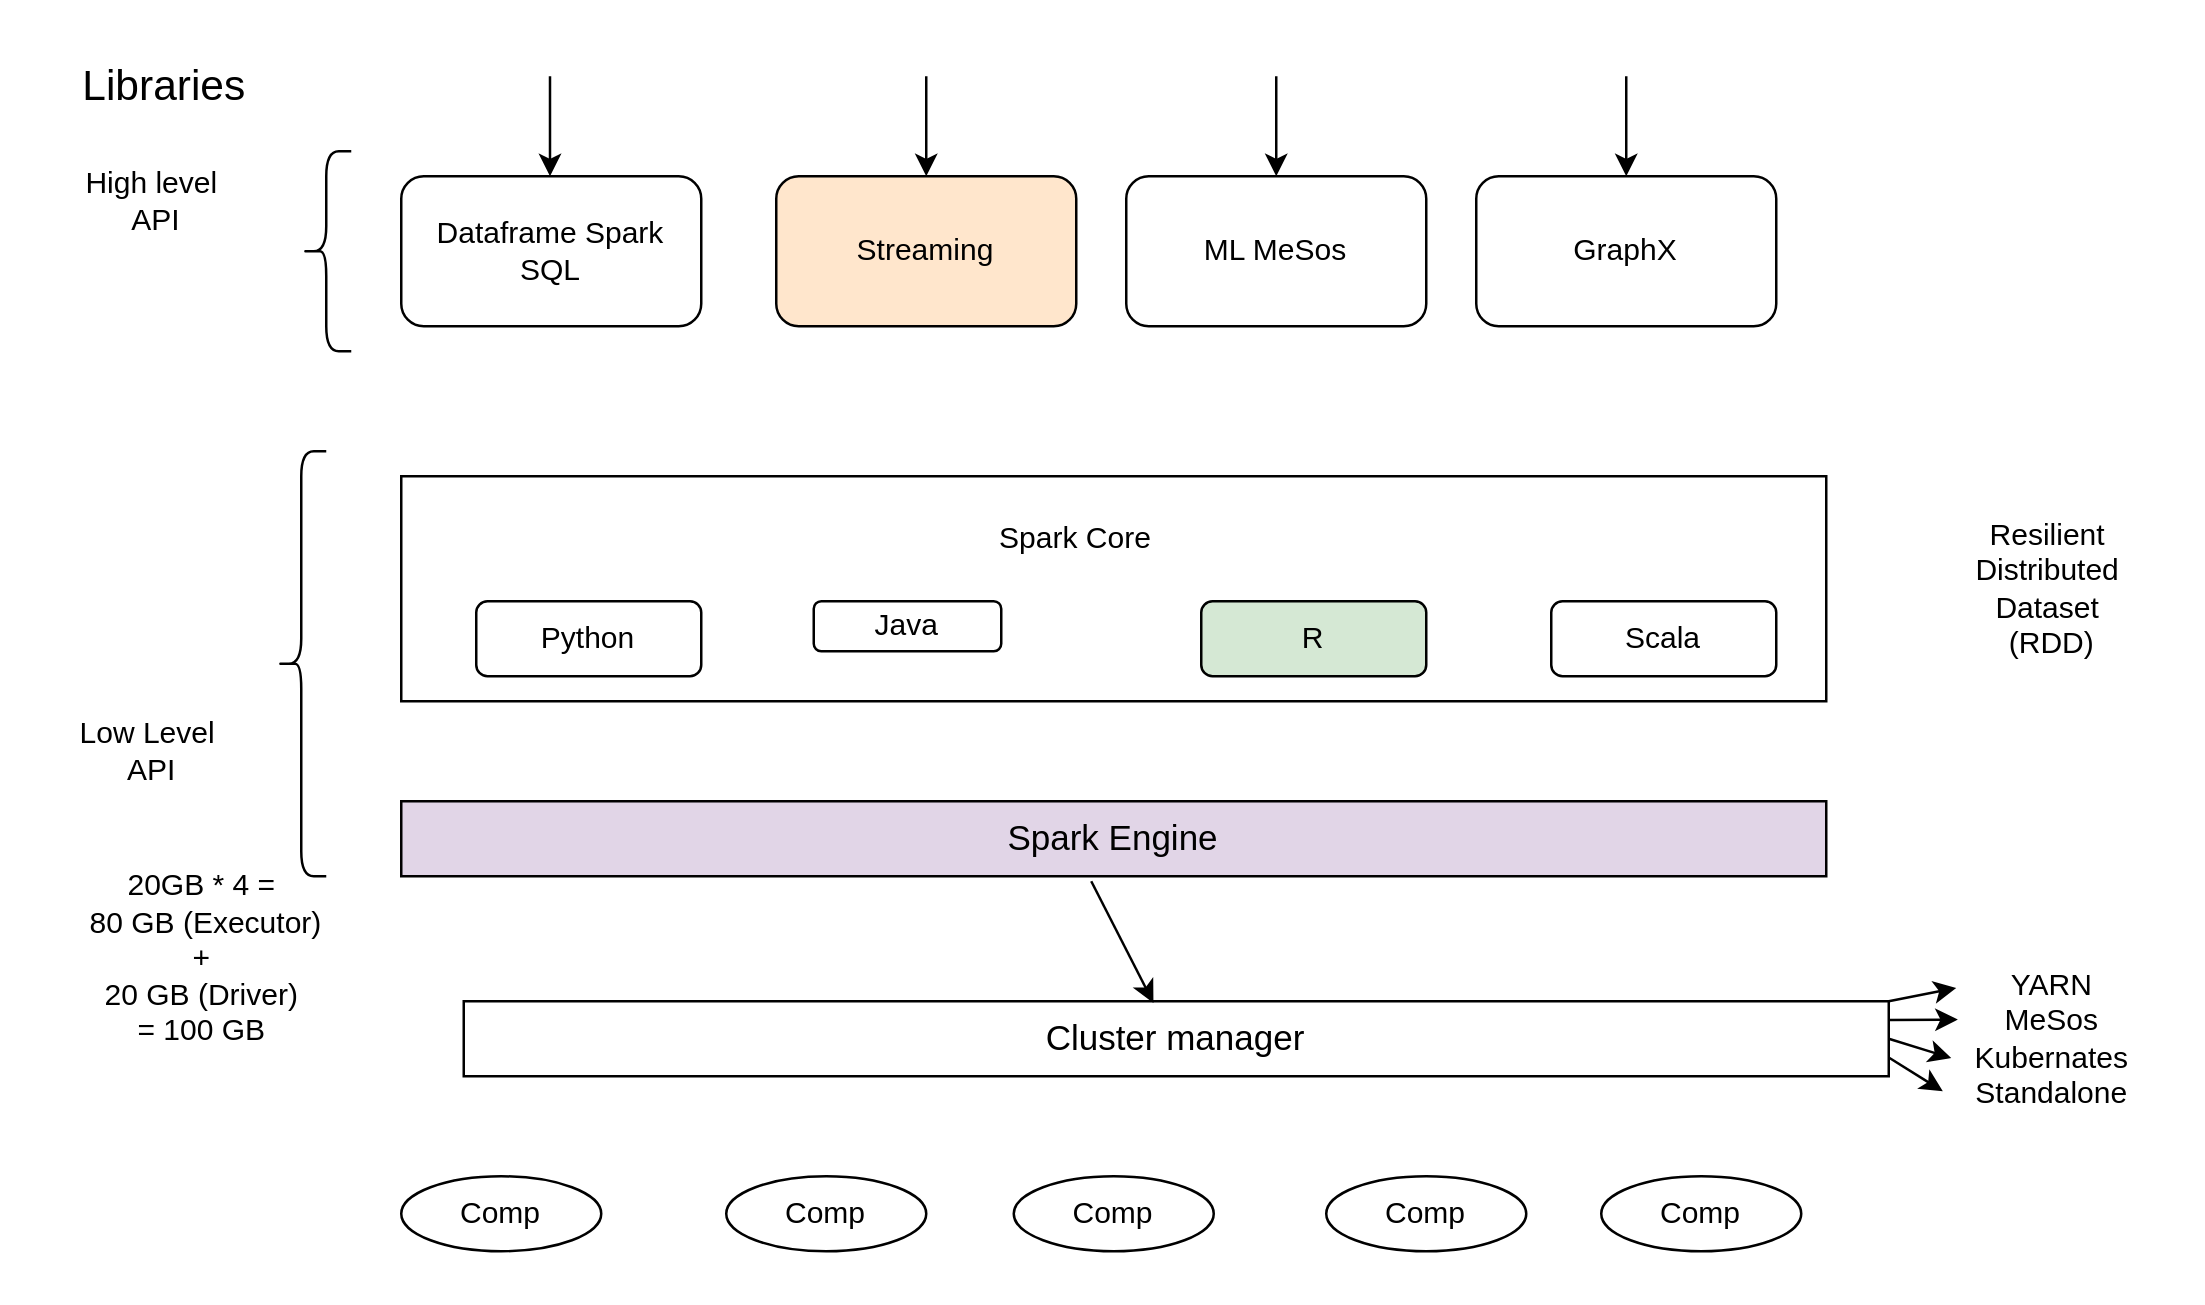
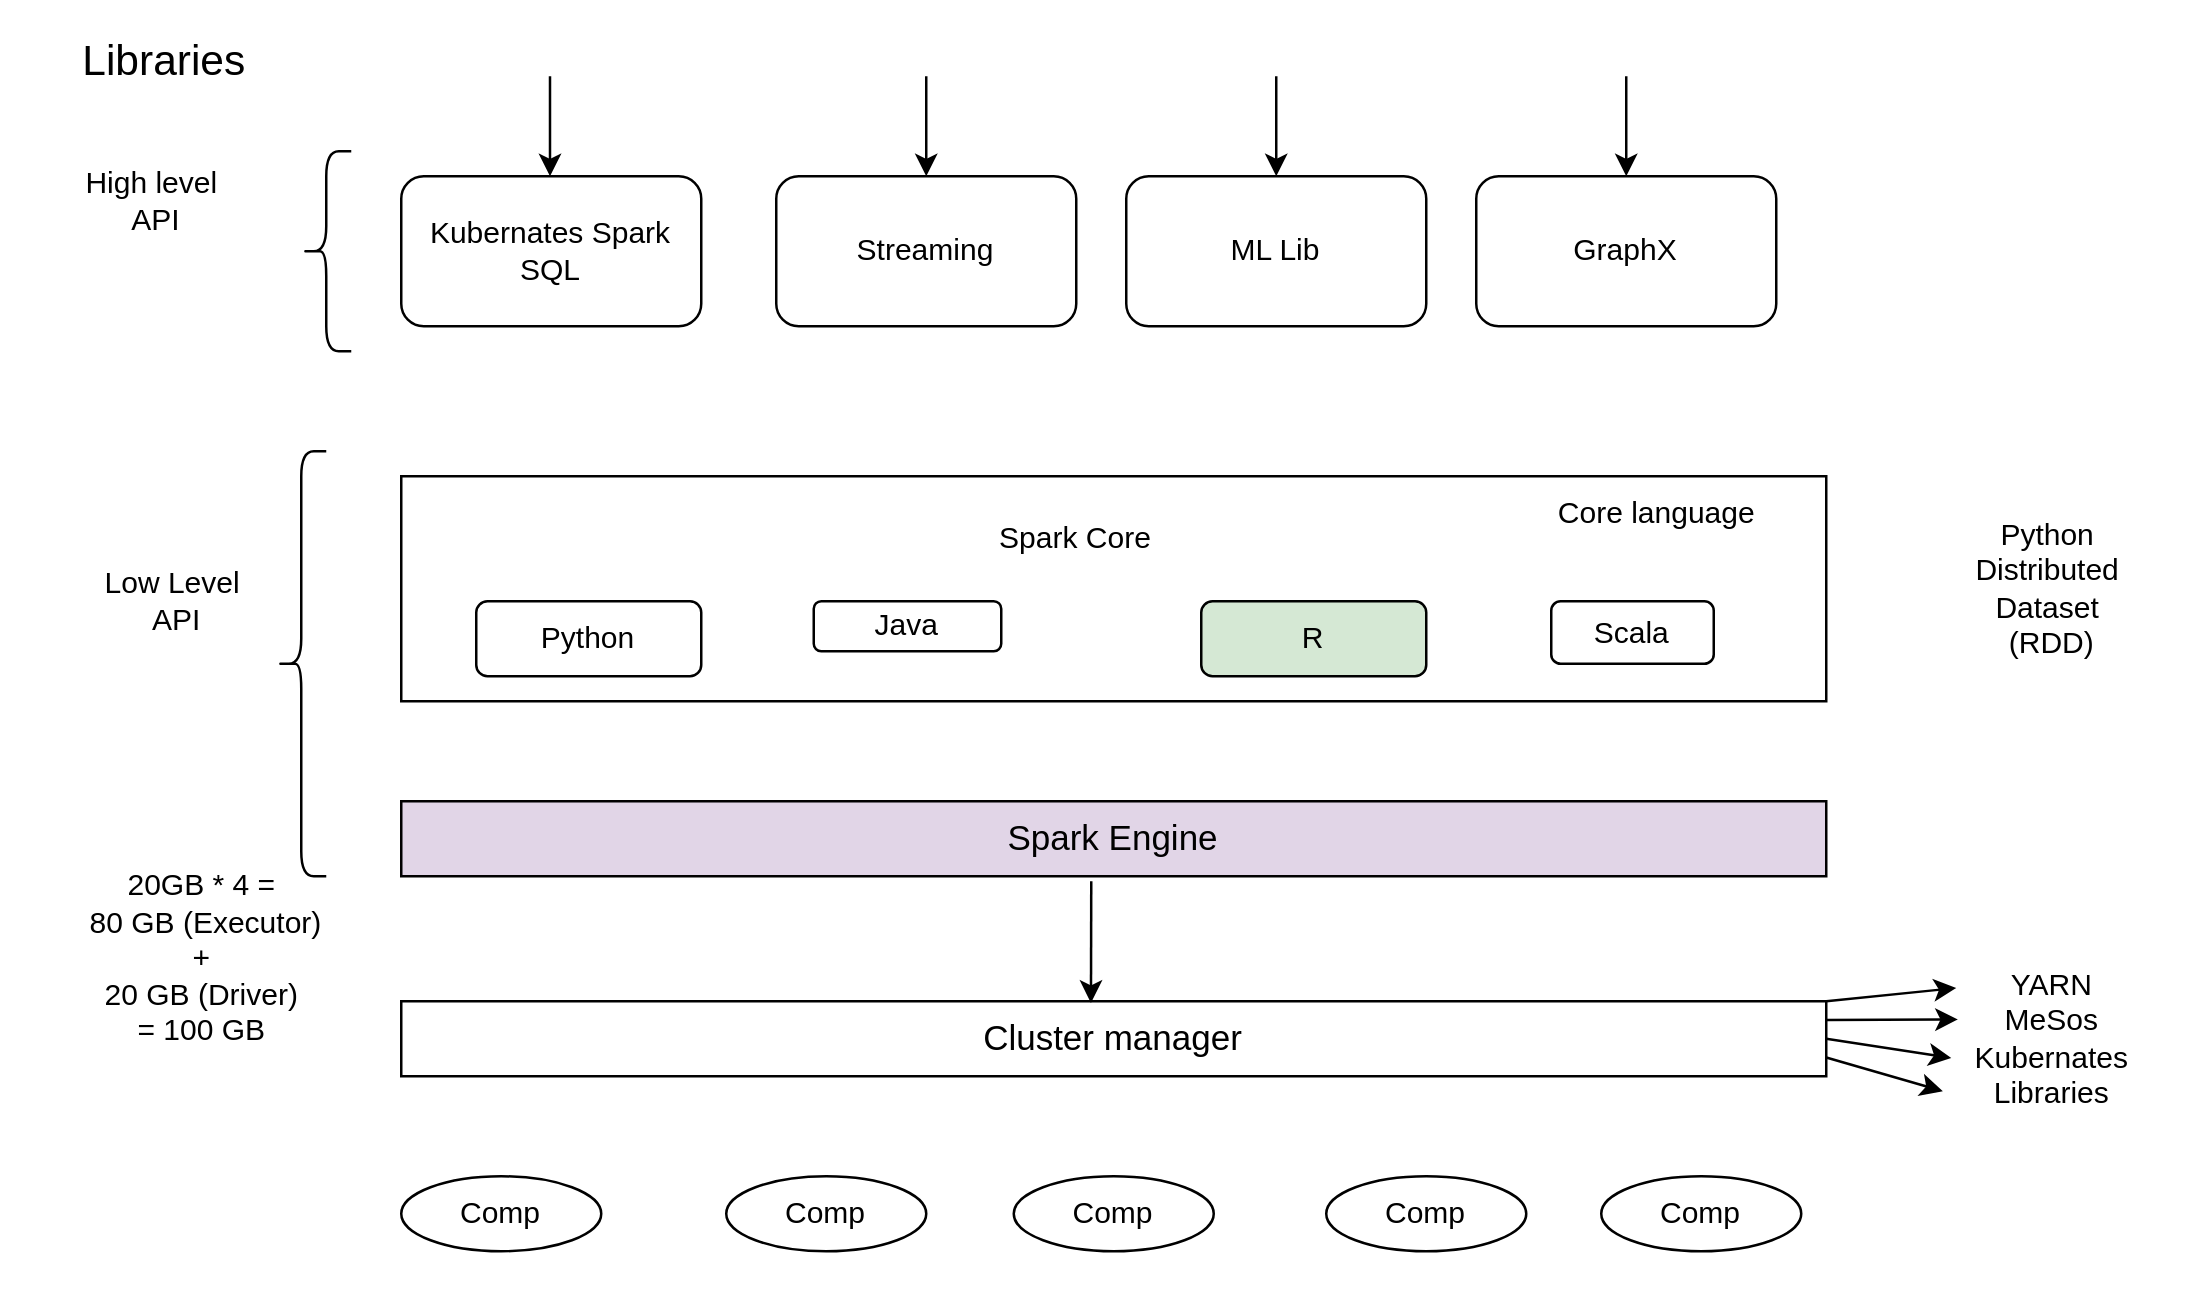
- <mxCell id="11" value="&lt;font style=&quot;font-size: 17px;&quot;&gt;Libraries&lt;/font&gt;" style="text;html=1;align=center;verticalAlign=middle;resizable=0;points=[];autosize=1;strokeColor=none;fillColor=none;" vertex="1" parent="1"><mxGeometry y="20" width="90" height="30" as="geometry" x="20" /></mxCell>
+ <mxCell id="11" value="&lt;font style=&quot;font-size: 17px;&quot;&gt;Libraries&lt;/font&gt;" style="text;html=1;align=center;verticalAlign=middle;resizable=0;points=[];autosize=1;strokeColor=none;fillColor=none;" vertex="1" parent="1"><mxGeometry x="20" y="10" width="90" height="30" as="geometry" /></mxCell>
- <mxCell id="2" value="Dataframe Spark SQL" style="rounded=1;whiteSpace=wrap;html=1;" vertex="1" parent="1"><mxGeometry x="160" y="70" width="120" height="60" as="geometry" /></mxCell>
+ <mxCell id="2" value="Kubernates Spark SQL" style="rounded=1;whiteSpace=wrap;html=1;" vertex="1" parent="1"><mxGeometry x="160" y="70" width="120" height="60" as="geometry" /></mxCell>
- <mxCell id="3" value="Streaming" style="rounded=1;whiteSpace=wrap;html=1;fillColor=#ffe6cc;" vertex="1" parent="1"><mxGeometry x="310" y="70" width="120" height="60" as="geometry" /></mxCell>
+ <mxCell id="3" value="Streaming" style="rounded=1;whiteSpace=wrap;html=1;" vertex="1" parent="1"><mxGeometry x="310" y="70" width="120" height="60" as="geometry" /></mxCell>
- <mxCell id="4" value="ML MeSos" style="rounded=1;whiteSpace=wrap;html=1;" vertex="1" parent="1"><mxGeometry x="450" y="70" width="120" height="60" as="geometry" /></mxCell>
+ <mxCell id="4" value="ML Lib" style="rounded=1;whiteSpace=wrap;html=1;" vertex="1" parent="1"><mxGeometry x="450" y="70" width="120" height="60" as="geometry" /></mxCell>
+ <mxCell id="19" value="Core language" style="text;html=1;align=center;verticalAlign=middle;whiteSpace=wrap;rounded=0;" vertex="1" parent="1"><mxGeometry x="595" y="190" width="135" height="30" as="geometry" /></mxCell>
- <mxCell id="20" value="Resilient&amp;nbsp;&lt;div&gt;Distributed&amp;nbsp;&lt;/div&gt;&lt;div&gt;Dataset&amp;nbsp;&lt;/div&gt;&lt;div&gt;(RDD)&lt;/div&gt;" style="text;html=1;align=center;verticalAlign=middle;resizable=0;points=[];autosize=1;strokeColor=none;fillColor=none;" vertex="1" parent="1"><mxGeometry x="780" y="200" width="80" height="70" as="geometry" /></mxCell>
+ <mxCell id="20" value="Python&amp;nbsp;&lt;div&gt;Distributed&amp;nbsp;&lt;/div&gt;&lt;div&gt;Dataset&amp;nbsp;&lt;/div&gt;&lt;div&gt;(RDD)&lt;/div&gt;" style="text;html=1;align=center;verticalAlign=middle;resizable=0;points=[];autosize=1;strokeColor=none;fillColor=none;" vertex="1" parent="1"><mxGeometry x="780" y="200" width="80" height="70" as="geometry" /></mxCell>
- <mxCell id="17" value="Scala" style="rounded=1;whiteSpace=wrap;html=1;" vertex="1" parent="1"><mxGeometry x="620" y="240" width="90" height="30" as="geometry" /></mxCell>
+ <mxCell id="17" value="Scala" style="rounded=1;whiteSpace=wrap;html=1;" vertex="1" parent="1"><mxGeometry x="620" y="240" width="65" height="25" as="geometry" /></mxCell>
- <mxCell id="35" value="Low Level&amp;nbsp;&lt;div&gt;API&lt;/div&gt;" style="text;html=1;align=center;verticalAlign=middle;resizable=0;points=[];autosize=1;strokeColor=none;fillColor=none;" vertex="1" parent="1"><mxGeometry x="20" y="280" width="80" height="40" as="geometry" /></mxCell>
+ <mxCell id="35" value="Low Level&amp;nbsp;&lt;div&gt;API&lt;/div&gt;" style="text;html=1;align=center;verticalAlign=middle;resizable=0;points=[];autosize=1;strokeColor=none;fillColor=none;" vertex="1" parent="1"><mxGeometry x="30" y="220" width="80" height="40" as="geometry" /></mxCell>
- <mxCell id="22" value="&lt;font style=&quot;font-size: 14px;&quot;&gt;Cluster manager&lt;/font&gt;" style="rounded=0;whiteSpace=wrap;html=1;" vertex="1" parent="1"><mxGeometry x="185" y="400" width="570" height="30" as="geometry" /></mxCell>
+ <mxCell id="22" value="&lt;font style=&quot;font-size: 14px;&quot;&gt;Cluster manager&lt;/font&gt;" style="rounded=0;whiteSpace=wrap;html=1;" vertex="1" parent="1"><mxGeometry x="160" y="400" width="570" height="30" as="geometry" /></mxCell>
- <mxCell id="29" value="YARN&lt;br&gt;MeSos&lt;br&gt;Kubernates&lt;div&gt;Standalone&lt;/div&gt;" style="text;html=1;align=center;verticalAlign=middle;resizable=0;points=[];autosize=1;strokeColor=none;fillColor=none;" vertex="1" parent="1"><mxGeometry x="780" y="380" width="80" height="70" as="geometry" /></mxCell>
+ <mxCell id="29" value="YARN&lt;br&gt;MeSos&lt;br&gt;Kubernates&lt;div&gt;Libraries&lt;/div&gt;" style="text;html=1;align=center;verticalAlign=middle;resizable=0;points=[];autosize=1;strokeColor=none;fillColor=none;" vertex="1" parent="1"><mxGeometry x="780" y="380" width="80" height="70" as="geometry" /></mxCell>
